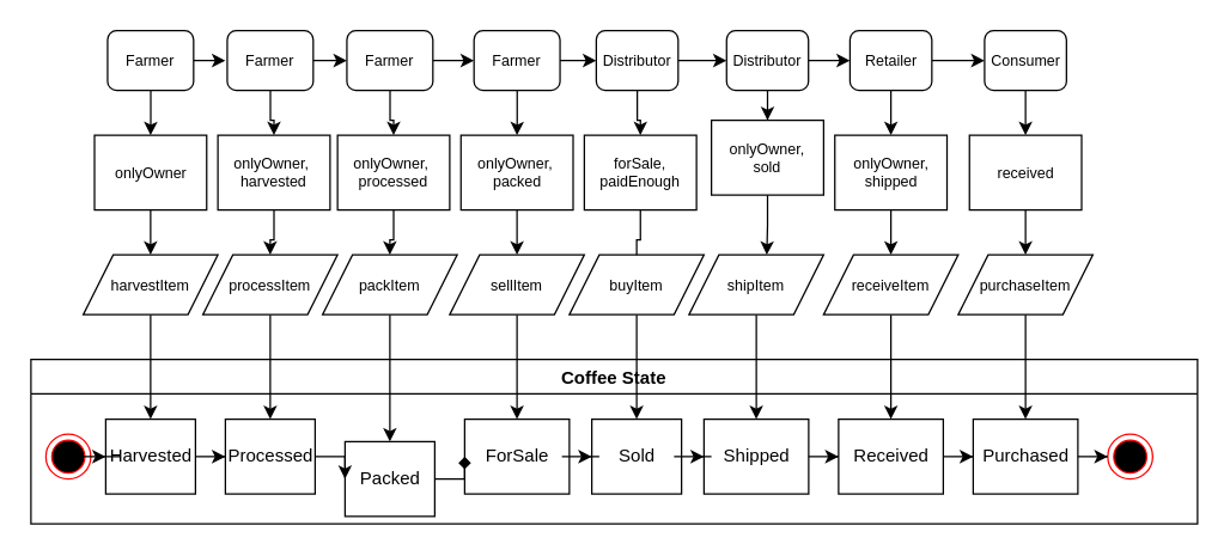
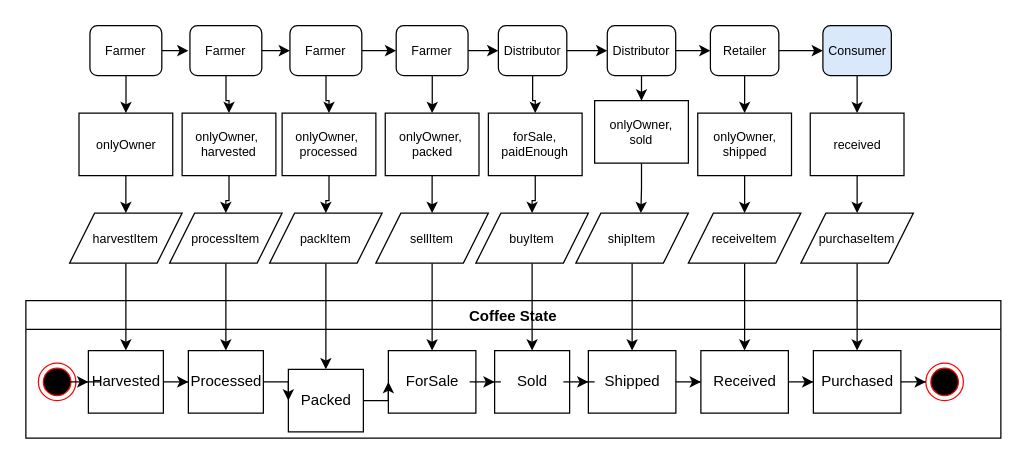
- <mxCell id="76" value="Consumer" style="rounded=1;whiteSpace=wrap;html=1;fontSize=10;direction=south;" vertex="1" parent="1"><mxGeometry x="657.62" y="20" width="54.75" height="40" as="geometry" /></mxCell>
+ <mxCell id="76" value="Consumer" style="rounded=1;whiteSpace=wrap;html=1;fontSize=10;direction=south;fillColor=#dae8fc;" vertex="1" parent="1"><mxGeometry x="657.62" y="20" width="54.75" height="40" as="geometry" /></mxCell>
- <mxCell id="46" style="edgeStyle=orthogonalEdgeStyle;rounded=0;orthogonalLoop=1;jettySize=auto;html=1;entryX=0.5;entryY=0;entryDx=0;entryDy=0;fontSize=10;endArrow=none;" edge="1" parent="1" source="47" target="31"><mxGeometry relative="1" as="geometry" /></mxCell>
+ <mxCell id="46" style="edgeStyle=orthogonalEdgeStyle;rounded=0;orthogonalLoop=1;jettySize=auto;html=1;entryX=0.5;entryY=0;entryDx=0;entryDy=0;fontSize=10;" edge="1" parent="1" source="47" target="31"><mxGeometry relative="1" as="geometry" /></mxCell>
- <mxCell id="18" style="edgeStyle=orthogonalEdgeStyle;rounded=0;orthogonalLoop=1;jettySize=auto;html=1;entryX=0;entryY=0.5;entryDx=0;entryDy=0;endArrow=diamond;" edge="1" parent="2" source="9" target="17"><mxGeometry relative="1" as="geometry" /></mxCell>
+ <mxCell id="18" style="edgeStyle=orthogonalEdgeStyle;rounded=0;orthogonalLoop=1;jettySize=auto;html=1;entryX=0;entryY=0.5;entryDx=0;entryDy=0;" edge="1" parent="2" source="9" target="17"><mxGeometry relative="1" as="geometry" /></mxCell>
